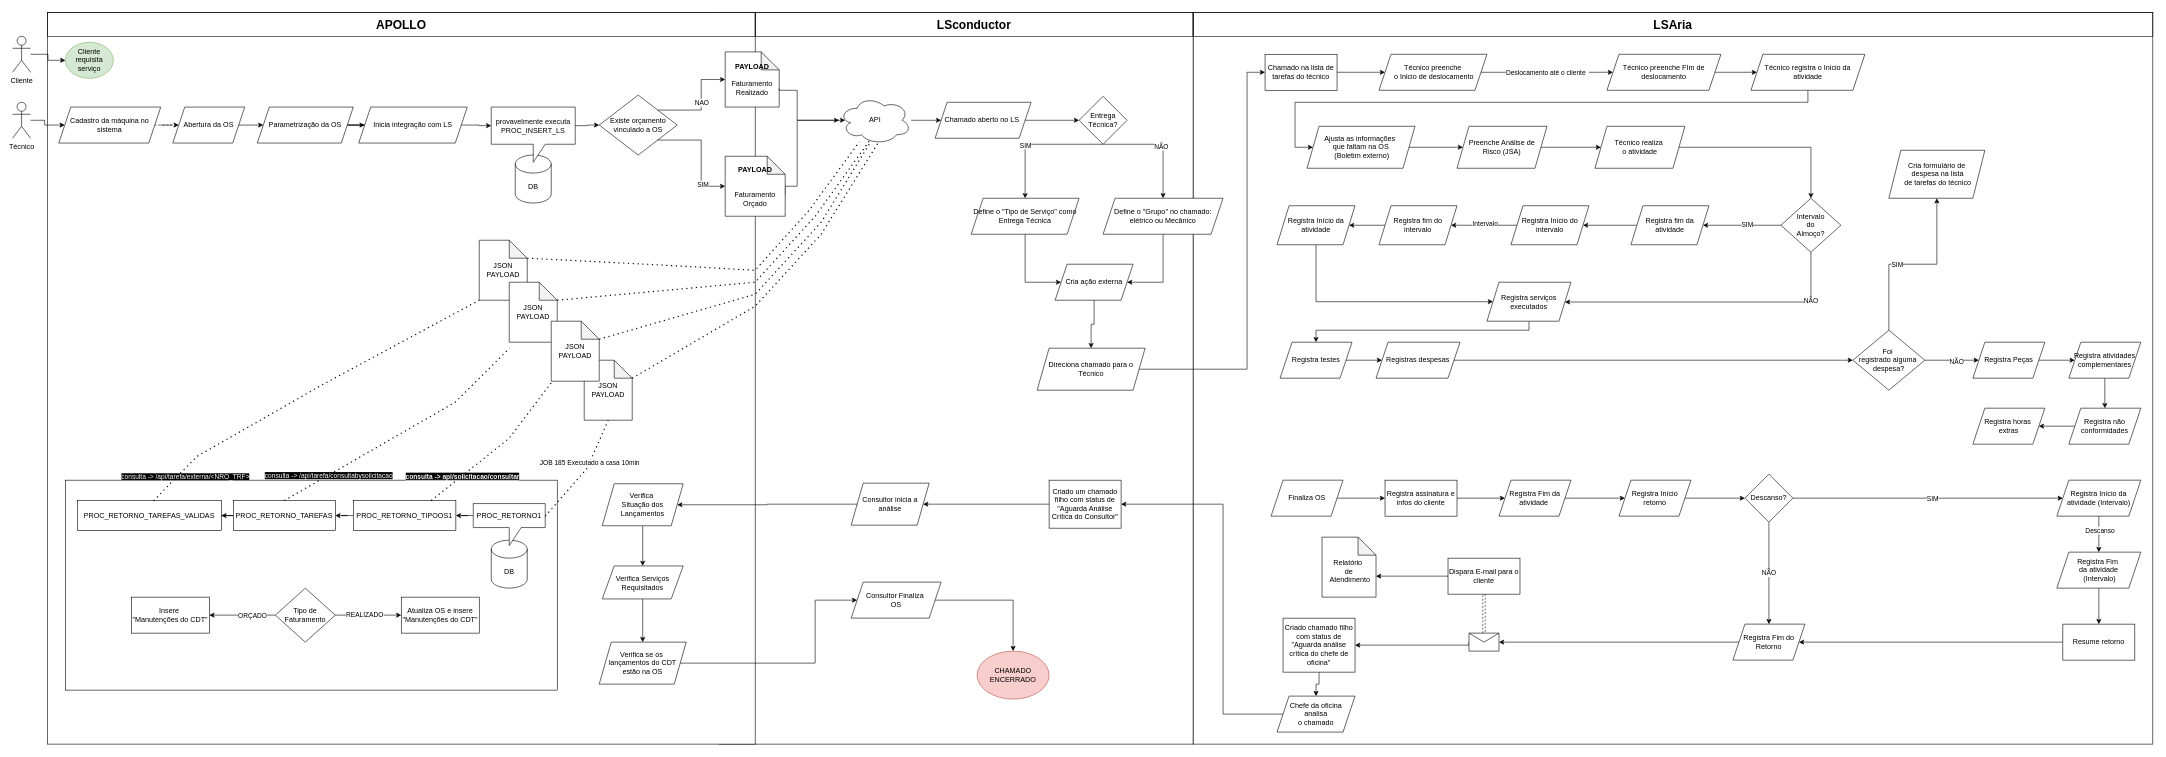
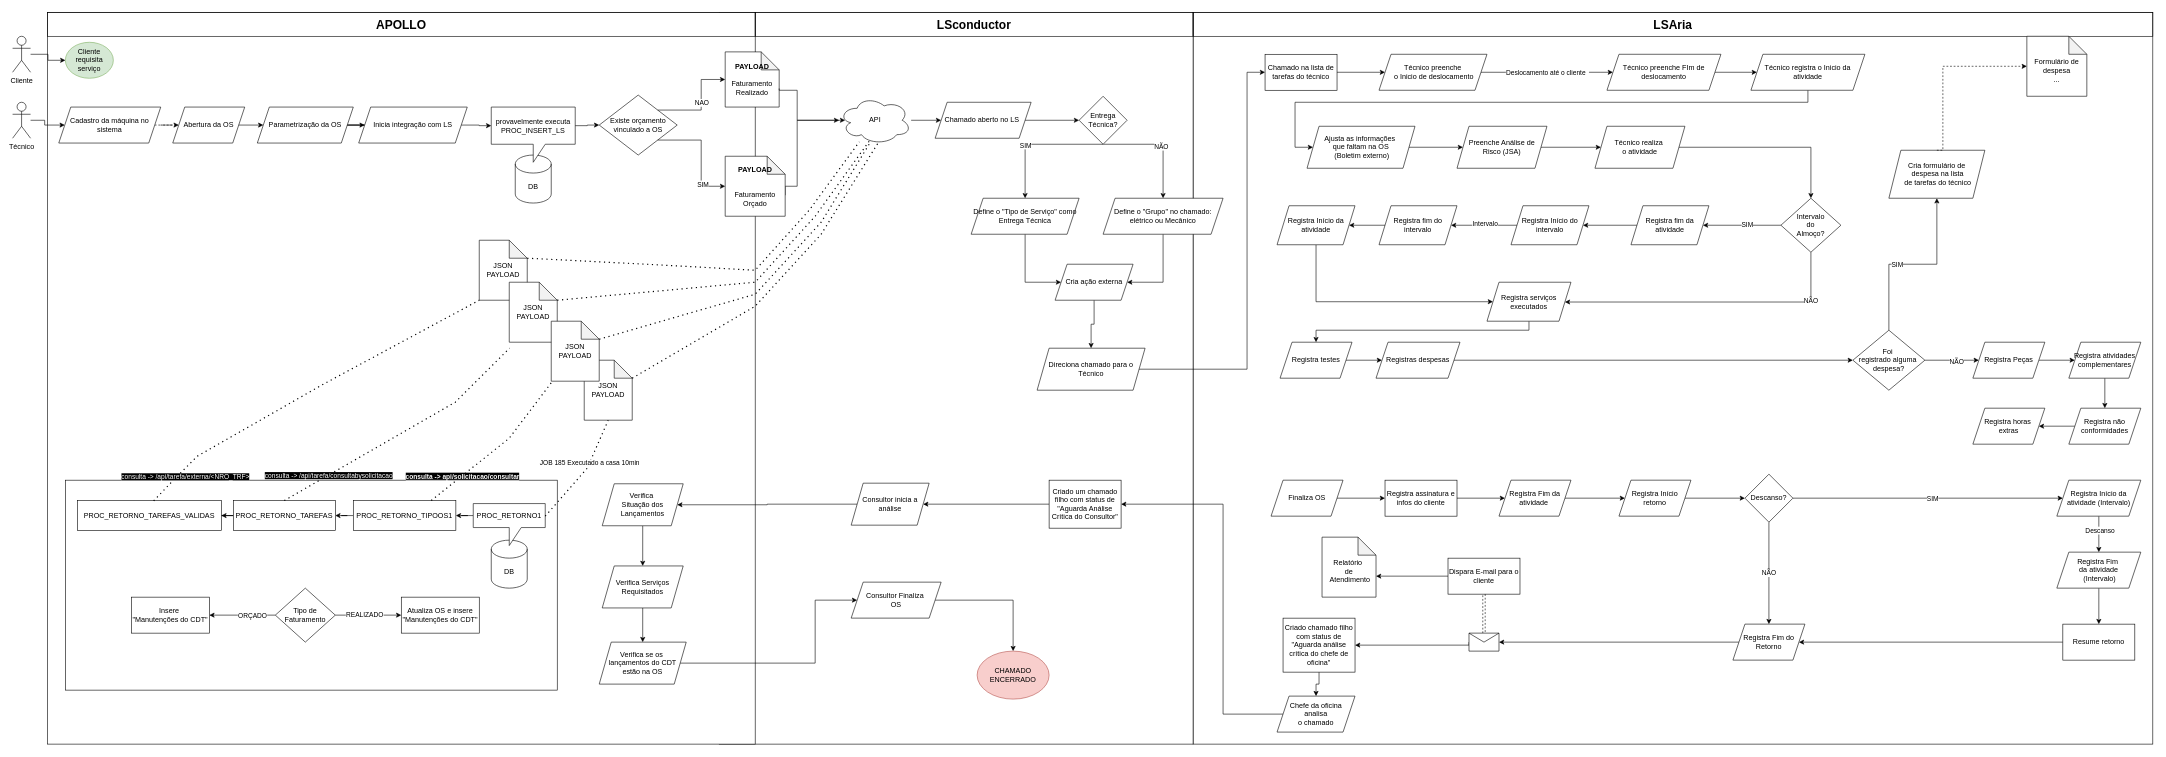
+ <mxCell id="92" style="edgeStyle=orthogonalEdgeStyle;rounded=0;orthogonalLoop=1;jettySize=auto;html=1;exitX=0.5;exitY=0;exitDx=0;exitDy=0;entryX=0;entryY=0.5;entryDx=0;entryDy=0;entryPerimeter=0;dashed=1;" edge="1" parent="1" source="90" target="91"><mxGeometry relative="1" as="geometry"><Array as="points"><mxPoint x="3238" y="250" /><mxPoint x="3238" y="110" /></Array></mxGeometry></mxCell>
+ <mxCell id="91" value="&lt;div&gt;&lt;br&gt;&lt;/div&gt;Formulário de despesa&lt;div&gt;...&lt;/div&gt;" style="shape=note;whiteSpace=wrap;html=1;backgroundOutline=1;darkOpacity=0.05;" vertex="1" parent="1"><mxGeometry x="3378" y="60" width="100" height="100" as="geometry" /></mxCell>
- <mxCell id="138" value="Verifica Serviços Requisitados" style="shape=parallelogram;perimeter=parallelogramPerimeter;whiteSpace=wrap;html=1;fixedSize=1;" vertex="1" parent="1"><mxGeometry x="1003" y="943" width="135" height="55" as="geometry" /></mxCell>
+ <mxCell id="138" value="Verifica Serviços Requisitados" style="shape=parallelogram;perimeter=parallelogramPerimeter;whiteSpace=wrap;html=1;fixedSize=1;" vertex="1" parent="1"><mxGeometry x="1003" y="943" width="135" height="70" as="geometry" /></mxCell>
